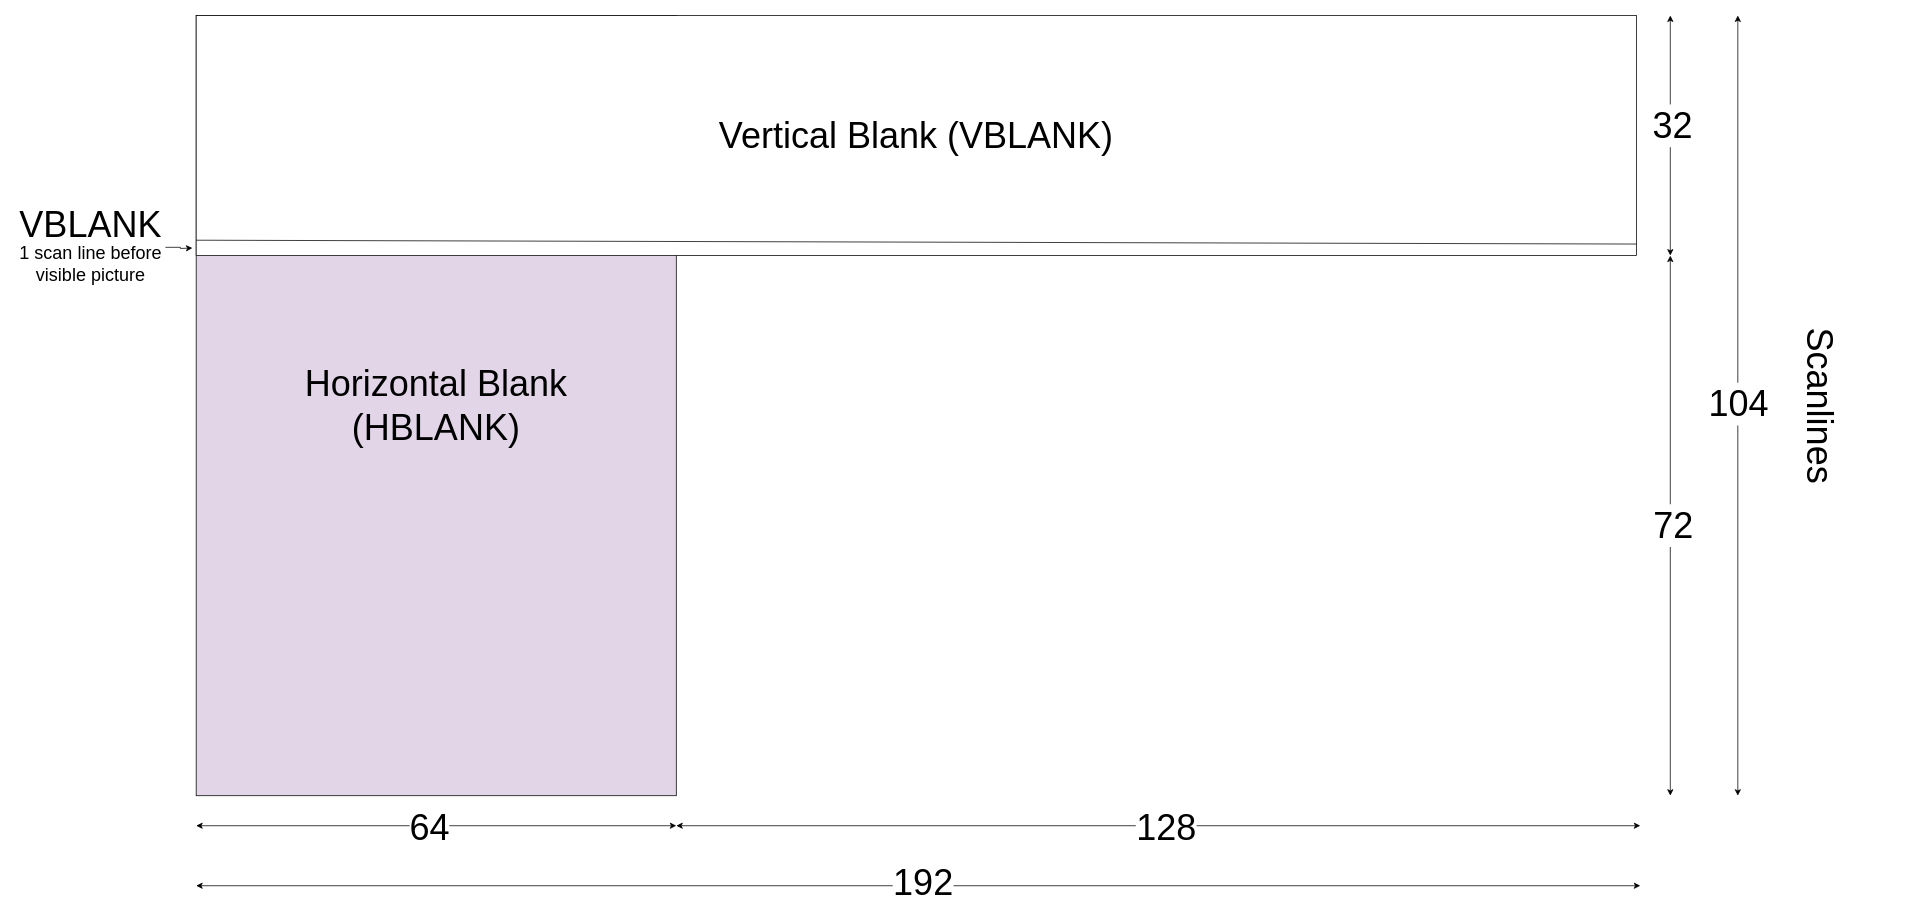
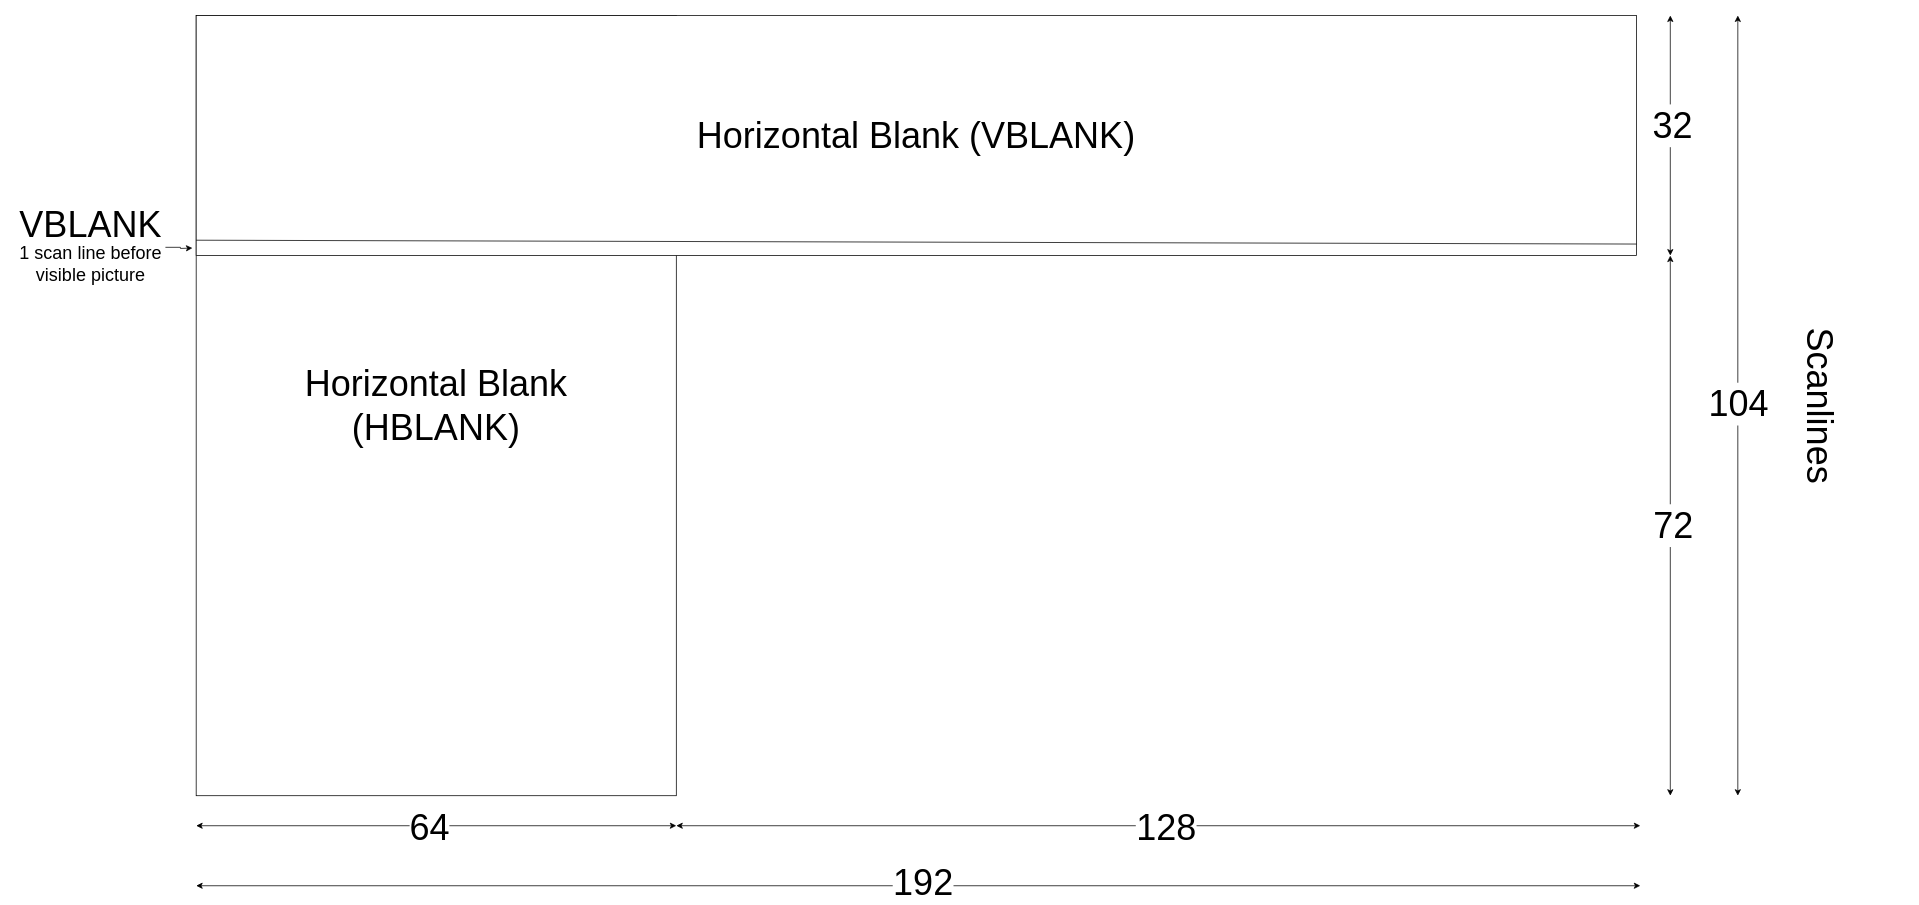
- <mxCell id="3" value="Vertical Blank (VBLANK)" style="rounded=0;whiteSpace=wrap;html=1;fontSize=48;" vertex="1" parent="1"><mxGeometry x="261" y="20" width="1920" height="320" as="geometry" /></mxCell>
+ <mxCell id="3" value="Horizontal Blank (VBLANK)" style="rounded=0;whiteSpace=wrap;html=1;fontSize=48;" vertex="1" parent="1"><mxGeometry x="261" y="20" width="1920" height="320" as="geometry" /></mxCell>
- <mxCell id="2" value="Horizontal Blank&lt;br&gt;(HBLANK)" style="rounded=0;whiteSpace=wrap;html=1;fontSize=48;fillColor=#e1d5e7;" vertex="1" parent="1"><mxGeometry x="261" y="20" width="640" height="1040" as="geometry" /></mxCell>
+ <mxCell id="2" value="Horizontal Blank&lt;br&gt;(HBLANK)" style="rounded=0;whiteSpace=wrap;html=1;fontSize=48;" vertex="1" parent="1"><mxGeometry x="261" y="20" width="640" height="1040" as="geometry" /></mxCell>
